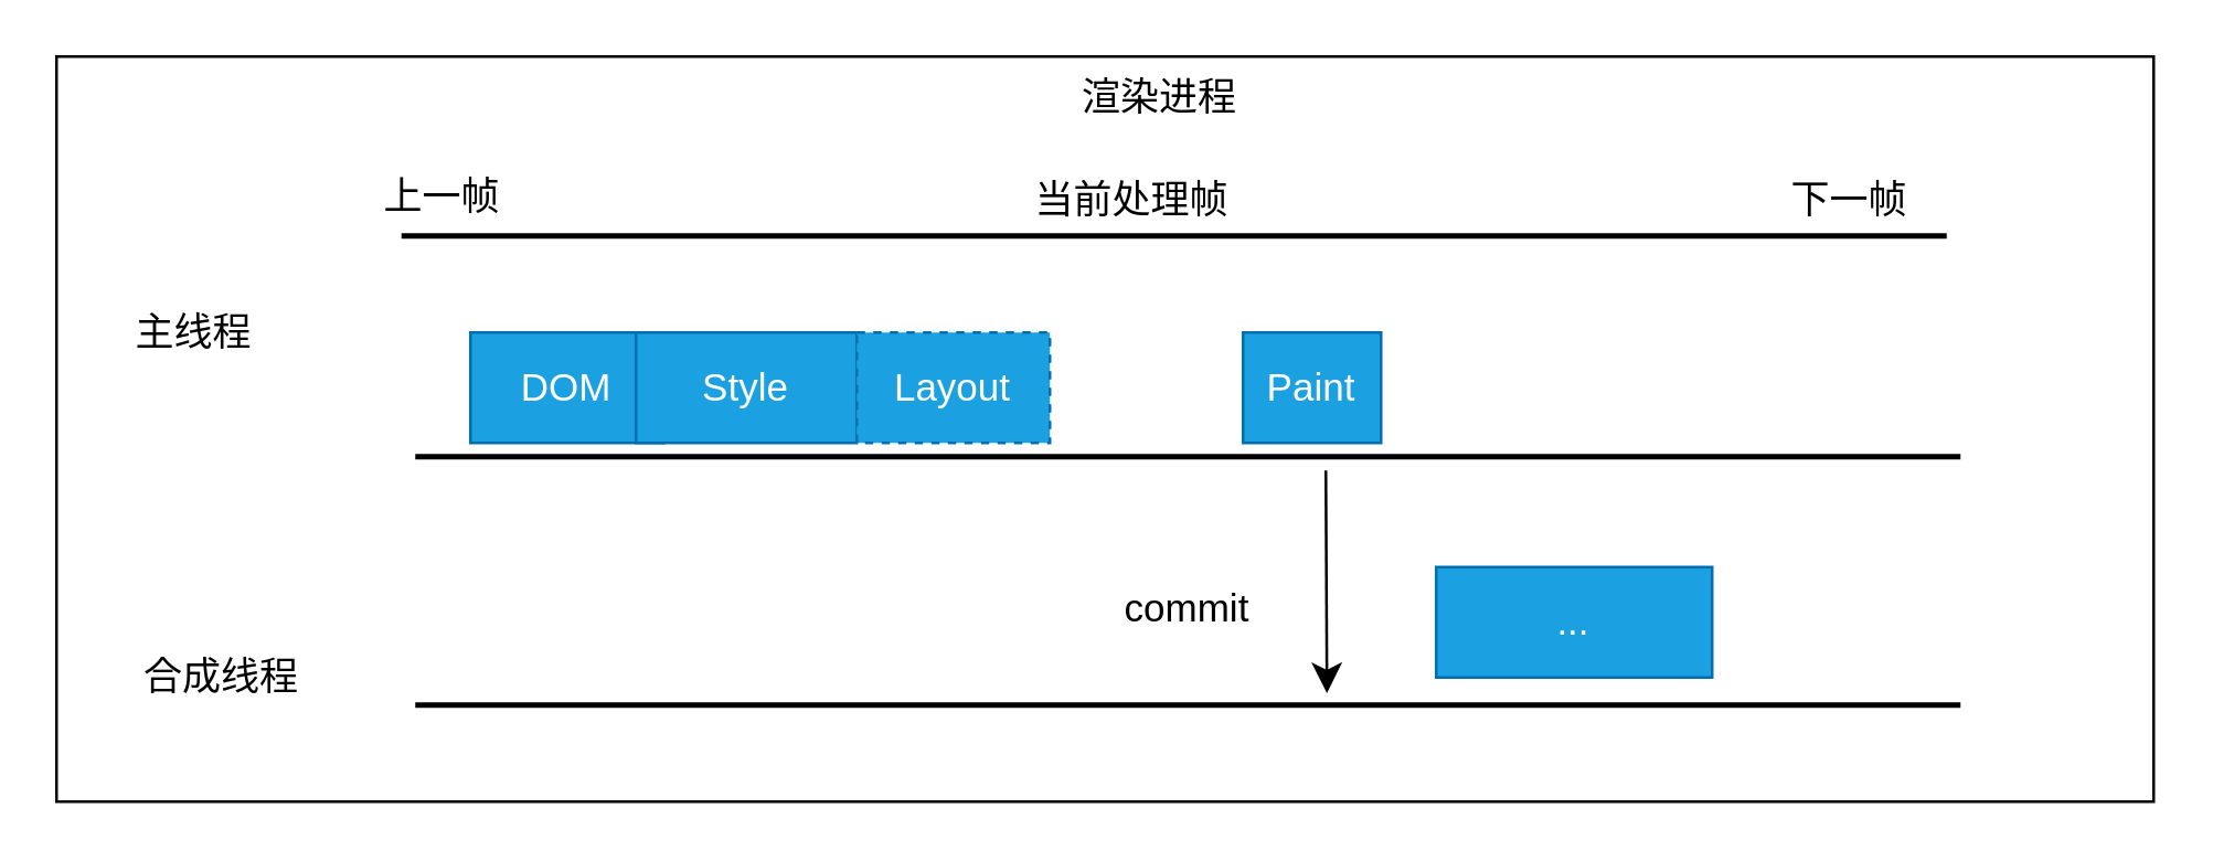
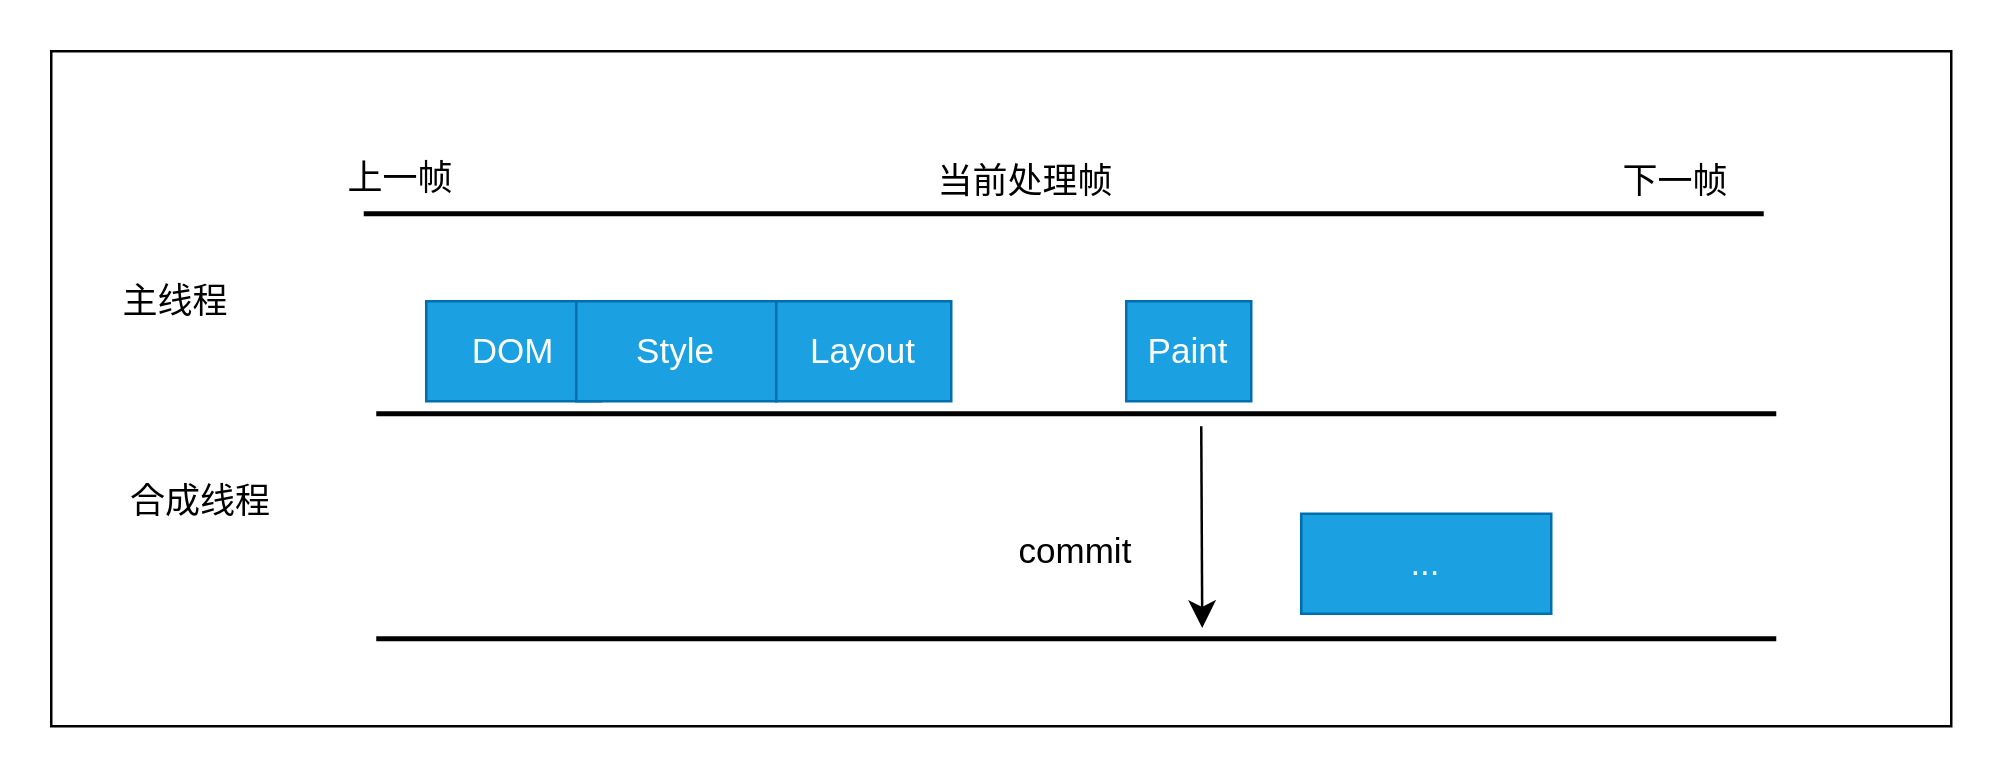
- <mxCell id="3" value="渲染进程" style="text;html=1;strokeColor=none;fillColor=none;align=center;verticalAlign=middle;whiteSpace=wrap;rounded=0;fontSize=14;" vertex="1" parent="1"><mxGeometry x="390" y="20" width="60" height="30" as="geometry" /></mxCell>
- <mxCell id="10" value="Layout" style="rounded=0;whiteSpace=wrap;html=1;fontSize=14;fillColor=#1ba1e2;fontColor=#ffffff;strokeColor=#006EAF;dashed=1;" vertex="1" parent="1"><mxGeometry x="310" y="120" width="70" height="40" as="geometry" /></mxCell>
+ <mxCell id="10" value="Layout" style="rounded=0;whiteSpace=wrap;html=1;fontSize=14;fillColor=#1ba1e2;fontColor=#ffffff;strokeColor=#006EAF;" vertex="1" parent="1"><mxGeometry x="310" y="120" width="70" height="40" as="geometry" /></mxCell>
- <mxCell id="6" value="合成线程" style="text;html=1;strokeColor=none;fillColor=none;align=center;verticalAlign=middle;whiteSpace=wrap;rounded=0;fontSize=14;" vertex="1" parent="1"><mxGeometry x="50" y="230" width="60" height="30" as="geometry" /></mxCell>
+ <mxCell id="6" value="合成线程" style="text;html=1;strokeColor=none;fillColor=none;align=center;verticalAlign=middle;whiteSpace=wrap;rounded=0;fontSize=14;" vertex="1" parent="1"><mxGeometry x="50" y="185" width="60" height="30" as="geometry" /></mxCell>
